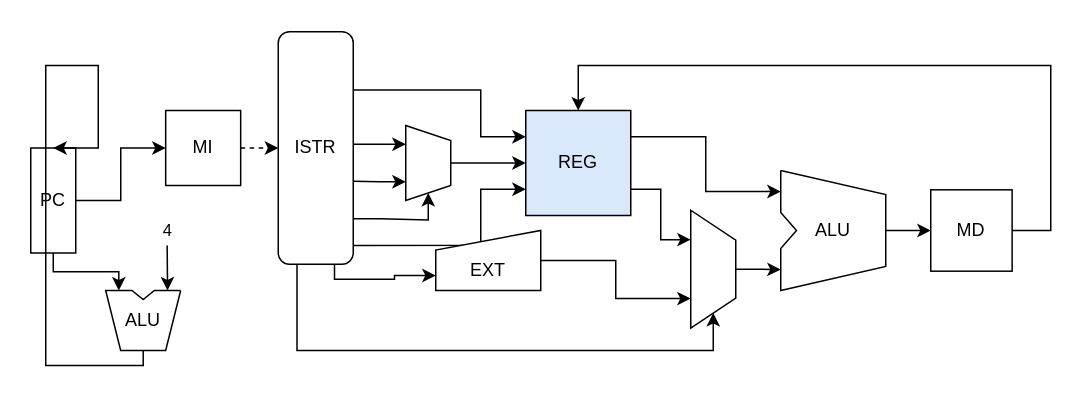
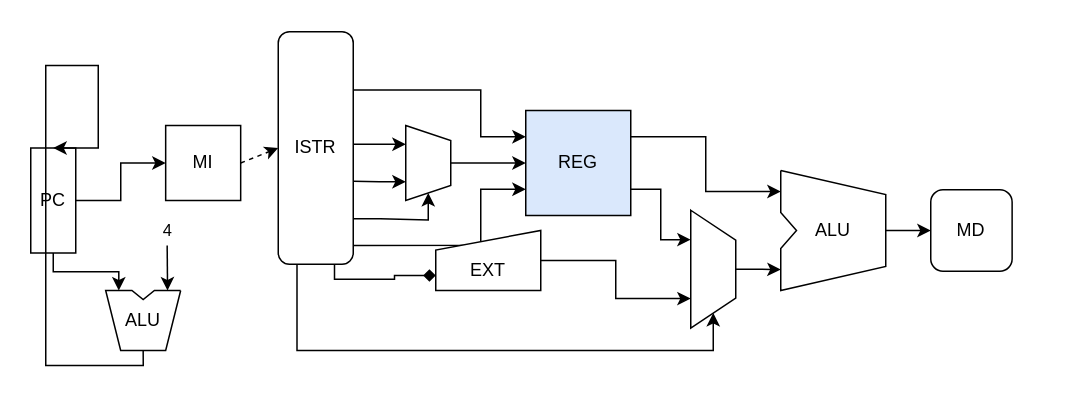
- <mxCell id="20" style="edgeStyle=orthogonalEdgeStyle;rounded=0;html=1;exitX=1;exitY=0.5;exitDx=0;exitDy=0;entryX=0.5;entryY=0;entryDx=0;entryDy=0;fontSize=12;" edge="1" parent="1" source="21" target="11"><mxGeometry relative="1" as="geometry"><Array as="points"><mxPoint x="700" y="153" /><mxPoint x="700" y="43" /><mxPoint x="385" y="43" /></Array></mxGeometry></mxCell>
- <mxCell id="6" value="MI" style="whiteSpace=wrap;html=1;aspect=fixed;fontSize=12;rounded=0;" vertex="1" parent="1"><mxGeometry x="109.95" y="73" width="50" height="50" as="geometry" /></mxCell>
+ <mxCell id="6" value="MI" style="whiteSpace=wrap;html=1;aspect=fixed;fontSize=12;rounded=0;" vertex="1" parent="1"><mxGeometry x="109.95" y="83" width="50" height="50" as="geometry" /></mxCell>
- <mxCell id="21" value="MD" style="whiteSpace=wrap;html=1;aspect=fixed;fontSize=12;rounded=0;" vertex="1" parent="1"><mxGeometry x="620" y="125.88" width="54.25" height="54.25" as="geometry" /></mxCell>
+ <mxCell id="21" value="MD" style="whiteSpace=wrap;html=1;aspect=fixed;fontSize=12;rounded=1;" vertex="1" parent="1"><mxGeometry x="620" y="125.88" width="54.25" height="54.25" as="geometry" /></mxCell>
- <mxCell id="14" style="edgeStyle=orthogonalEdgeStyle;rounded=0;html=1;exitX=1;exitY=0.25;exitDx=0;exitDy=0;entryX=0;entryY=0.75;entryDx=0;entryDy=0;startArrow=none;startFill=0;endArrow=classic;endFill=1;" edge="1" parent="1" source="17" target="13"><mxGeometry relative="1" as="geometry" /></mxCell>
+ <mxCell id="14" style="edgeStyle=orthogonalEdgeStyle;rounded=0;html=1;exitX=1;exitY=0.25;exitDx=0;exitDy=0;entryX=0;entryY=0.75;entryDx=0;entryDy=0;startArrow=none;startFill=0;endArrow=diamond;endFill=1;" edge="1" parent="1" source="17" target="13"><mxGeometry relative="1" as="geometry" /></mxCell>
